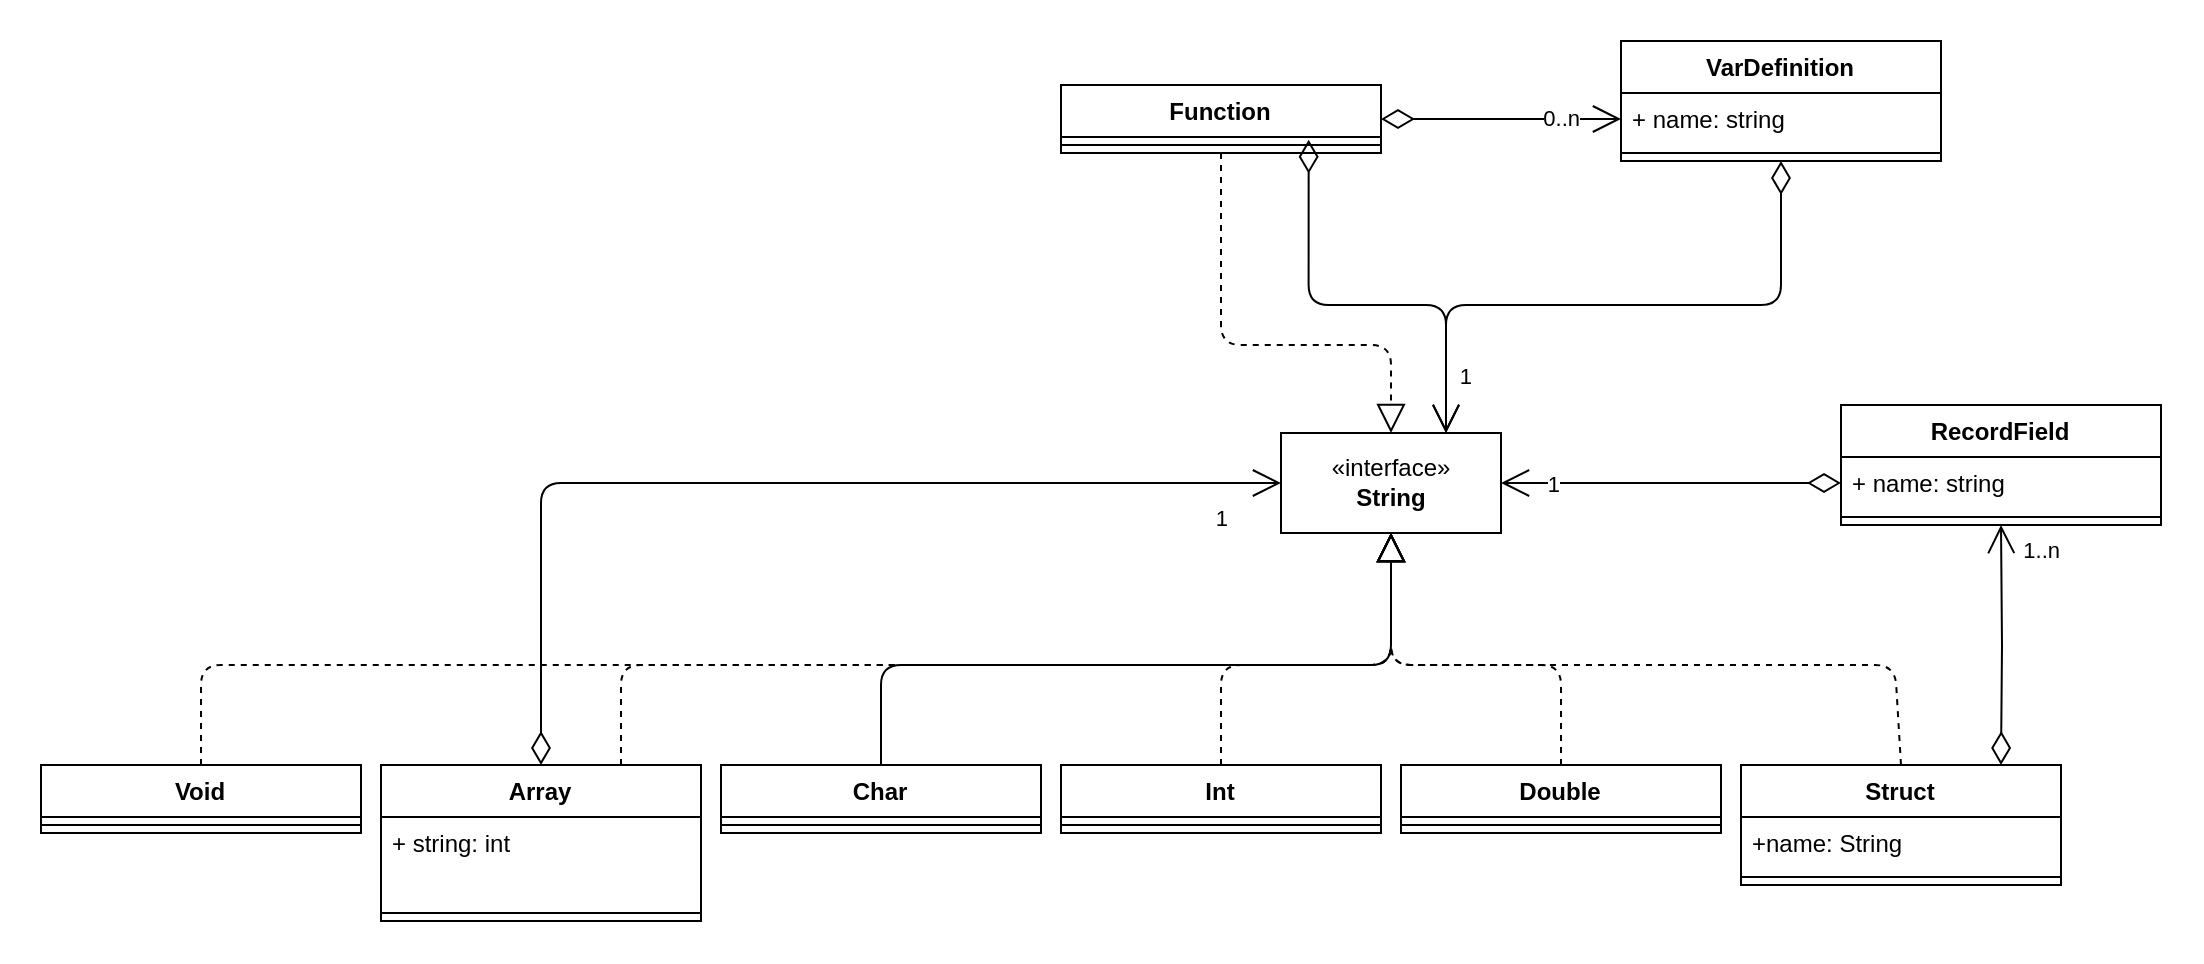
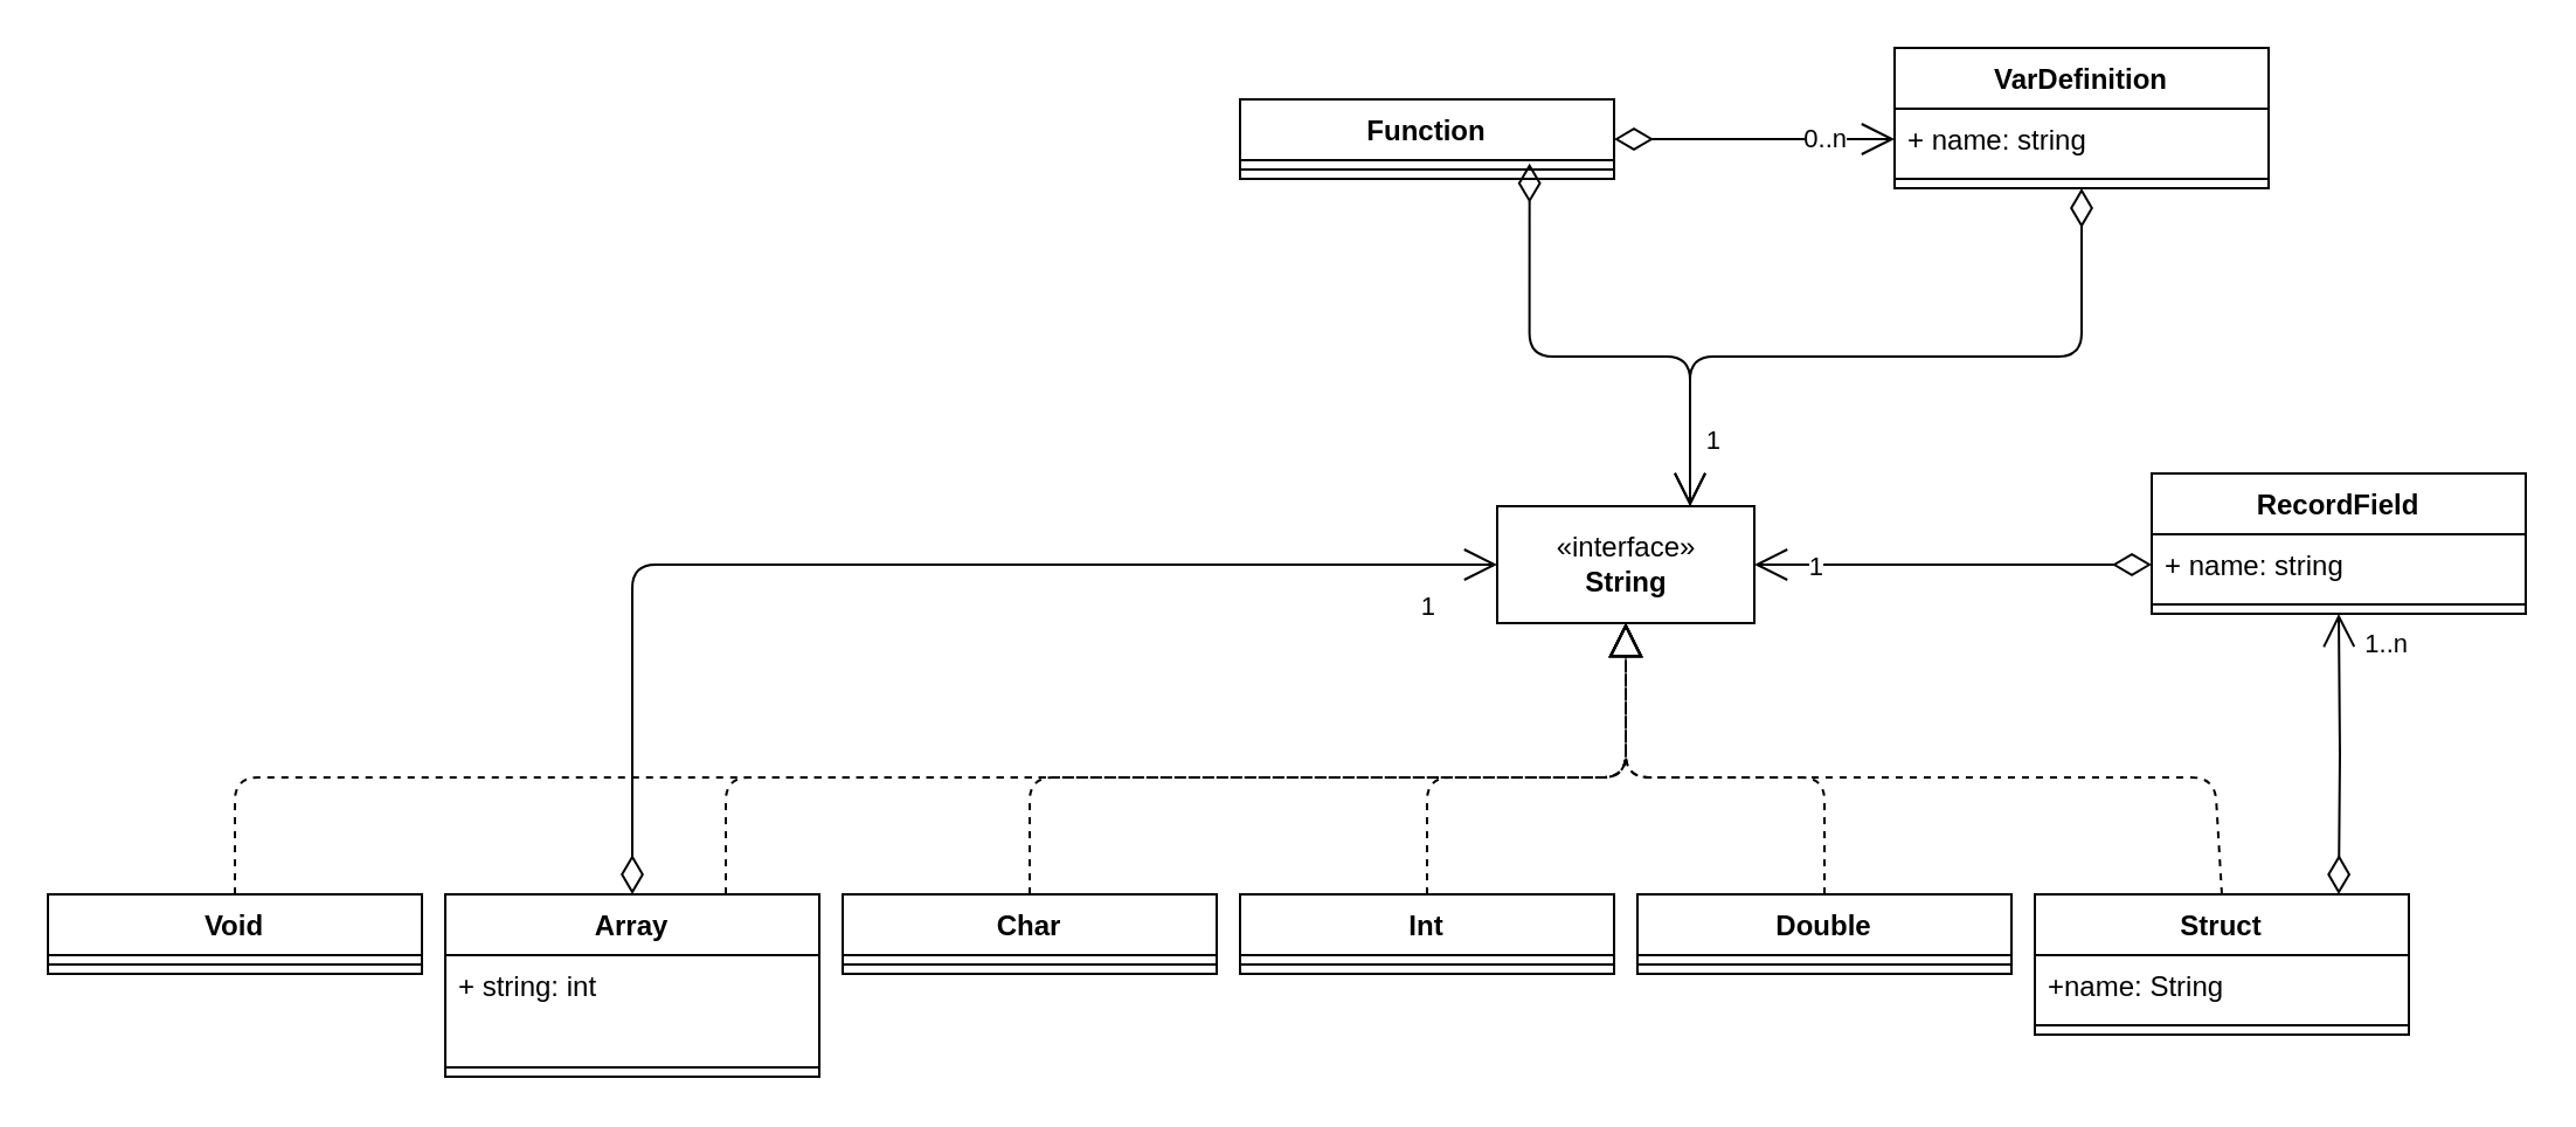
- <mxCell id="26" value="" style="endArrow=block;dashed=1;endFill=0;endSize=12;html=1;rounded=1;entryX=0.5;entryY=0;entryDx=0;entryDy=0;exitX=0.5;exitY=1;exitDx=0;exitDy=0;" parent="1" source="24" target="2" edge="1"><mxGeometry width="160" relative="1" as="geometry"><mxPoint x="604.08" y="132.936" as="sourcePoint" /><mxPoint x="700" y="262" as="targetPoint" /><Array as="points"><mxPoint x="610" y="172" /><mxPoint x="695" y="172" /></Array></mxGeometry></mxCell>
- <mxCell id="12" value="" style="endArrow=block;dashed=0;endFill=0;endSize=12;html=1;rounded=1;entryX=0.5;entryY=1;entryDx=0;entryDy=0;exitX=0.5;exitY=0;exitDx=0;exitDy=0;" parent="1" source="5" target="2" edge="1"><mxGeometry width="160" relative="1" as="geometry"><mxPoint x="530" y="422" as="sourcePoint" /><mxPoint x="690" y="422" as="targetPoint" /><Array as="points"><mxPoint x="440" y="332" /><mxPoint x="695" y="332" /></Array></mxGeometry></mxCell>
+ <mxCell id="12" value="" style="endArrow=block;dashed=1;endFill=0;endSize=12;html=1;rounded=1;entryX=0.5;entryY=1;entryDx=0;entryDy=0;exitX=0.5;exitY=0;exitDx=0;exitDy=0;" parent="1" source="5" target="2" edge="1"><mxGeometry width="160" relative="1" as="geometry"><mxPoint x="530" y="422" as="sourcePoint" /><mxPoint x="690" y="422" as="targetPoint" /><Array as="points"><mxPoint x="440" y="332" /><mxPoint x="695" y="332" /></Array></mxGeometry></mxCell>
